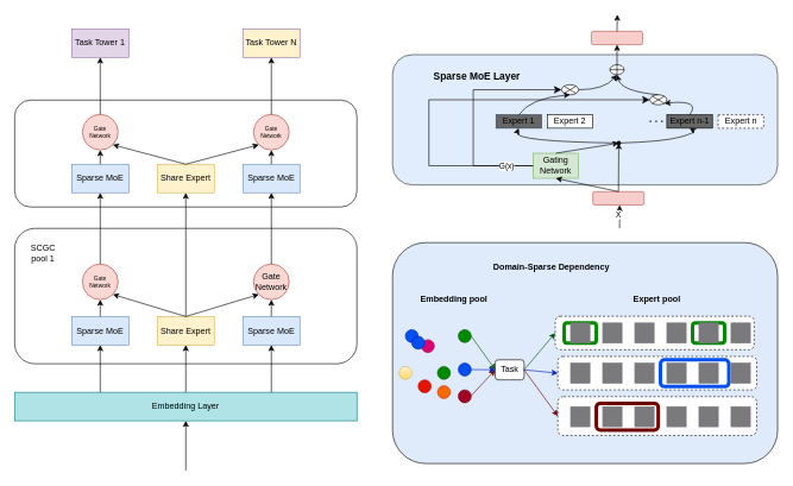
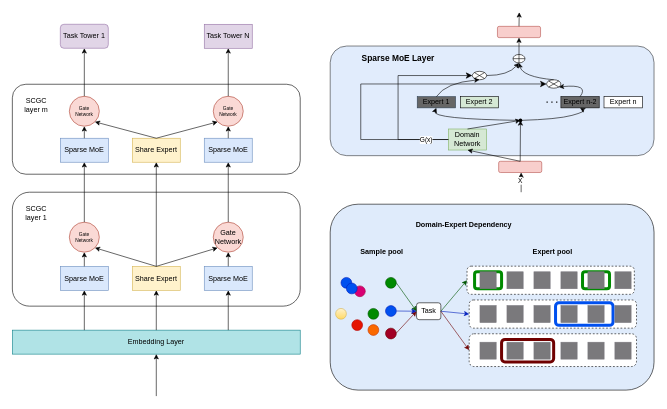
- <mxCell id="21" value="Task Tower 1" style="rounded=0;whiteSpace=wrap;html=1;fillColor=#e1d5e7;strokeColor=#9673a6;" vertex="1" parent="1"><mxGeometry x="100" y="40" width="80" height="40" as="geometry" /></mxCell>
+ <mxCell id="21" value="Task Tower 1" style="whiteSpace=wrap;html=1;fillColor=#e1d5e7;strokeColor=#9673a6;rounded=1;" vertex="1" parent="1"><mxGeometry x="100" y="40" width="80" height="40" as="geometry" /></mxCell>
- <mxCell id="22" value="Task Tower N" style="rounded=0;whiteSpace=wrap;html=1;fillColor=#fff2cc;strokeColor=#9673a6;" vertex="1" parent="1"><mxGeometry x="340" y="40" width="80" height="40" as="geometry" /></mxCell>
+ <mxCell id="22" value="Task Tower N" style="rounded=0;whiteSpace=wrap;html=1;fillColor=#e1d5e7;strokeColor=#9673a6;" vertex="1" parent="1"><mxGeometry x="340" y="40" width="80" height="40" as="geometry" /></mxCell>
- <mxCell id="118" value="&lt;b&gt;&lt;font style=&quot;font-size: 14px;&quot;&gt;Sparse MoE Layer&lt;/font&gt;&lt;/b&gt;" style="text;strokeColor=none;align=center;fillColor=none;html=1;verticalAlign=middle;whiteSpace=wrap;rounded=0;" vertex="1" parent="88"><mxGeometry x="34.598" y="80.315" width="167.42" height="14.062" as="geometry" /></mxCell>
+ <mxCell id="118" value="&lt;b&gt;&lt;font style=&quot;font-size: 14px;&quot;&gt;Sparse MoE Layer&lt;/font&gt;&lt;/b&gt;" style="text;strokeColor=none;align=center;fillColor=none;html=1;verticalAlign=middle;whiteSpace=wrap;rounded=0;" vertex="1" parent="88"><mxGeometry x="29.598" y="70.315" width="167.42" height="14.062" as="geometry" /></mxCell>
- <mxCell id="91" value="Expert 2" style="rounded=0;whiteSpace=wrap;html=1;" vertex="1" parent="88"><mxGeometry x="216.991" y="140.625" width="63.886" height="18.75" as="geometry" /></mxCell>
+ <mxCell id="91" value="Expert 2" style="rounded=0;whiteSpace=wrap;html=1;fillColor=#d5e8d4;" vertex="1" parent="88"><mxGeometry x="216.991" y="140.625" width="63.886" height="18.75" as="geometry" /></mxCell>
- <mxCell id="93" value="Expert n-1" style="rounded=0;whiteSpace=wrap;html=1;fillColor=#666666;" vertex="1" parent="88"><mxGeometry x="384.691" y="140.625" width="63.886" height="18.75" as="geometry" /></mxCell>
+ <mxCell id="93" value="Expert n-2" style="rounded=0;whiteSpace=wrap;html=1;fillColor=#666666;" vertex="1" parent="88"><mxGeometry x="384.691" y="140.625" width="63.886" height="18.75" as="geometry" /></mxCell>
- <mxCell id="94" value="Expert n" style="rounded=0;whiteSpace=wrap;html=1;dashed=1;" vertex="1" parent="88"><mxGeometry x="456.563" y="140.625" width="63.886" height="18.75" as="geometry" /></mxCell>
+ <mxCell id="94" value="Expert n" style="rounded=0;whiteSpace=wrap;html=1;" vertex="1" parent="88"><mxGeometry x="456.563" y="140.625" width="63.886" height="18.75" as="geometry" /></mxCell>
+ <mxCell id="24" value="SCGC&lt;div&gt;layer m&lt;/div&gt;" style="text;strokeColor=none;align=center;fillColor=none;html=1;verticalAlign=middle;whiteSpace=wrap;rounded=0;" vertex="1" parent="1"><mxGeometry x="30" y="160" width="60" height="30" as="geometry" /></mxCell>
- <mxCell id="96" value="Gating Network" style="rounded=0;whiteSpace=wrap;html=1;fillColor=#d5e8d4;strokeColor=#82b366;" vertex="1" parent="88"><mxGeometry x="197.023" y="194.595" width="63.889" height="35.092" as="geometry" /></mxCell>
+ <mxCell id="96" value="Domain Network" style="rounded=0;whiteSpace=wrap;html=1;fillColor=#d5e8d4;strokeColor=#82b366;" vertex="1" parent="88"><mxGeometry x="197.023" y="194.595" width="63.889" height="35.092" as="geometry" /></mxCell>
- <mxCell id="23" value="SCGC&lt;div&gt;pool 1&lt;/div&gt;" style="text;strokeColor=none;align=center;fillColor=none;html=1;verticalAlign=middle;whiteSpace=wrap;rounded=0;" vertex="1" parent="1"><mxGeometry x="30" y="340" width="60" height="30" as="geometry" /></mxCell>
+ <mxCell id="23" value="SCGC&lt;div&gt;layer 1&lt;/div&gt;" style="text;strokeColor=none;align=center;fillColor=none;html=1;verticalAlign=middle;whiteSpace=wrap;rounded=0;" vertex="1" parent="1"><mxGeometry x="30" y="340" width="60" height="30" as="geometry" /></mxCell>
- <mxCell id="87" value="&lt;b&gt;Domain-Sparse Dependency&lt;/b&gt;" style="text;strokeColor=none;align=center;fillColor=none;html=1;verticalAlign=middle;whiteSpace=wrap;rounded=0;" vertex="1" parent="36"><mxGeometry x="100" y="20" width="246.49" height="30" as="geometry" /></mxCell>
+ <mxCell id="87" value="&lt;b&gt;Domain-Expert Dependency&lt;/b&gt;" style="text;strokeColor=none;align=center;fillColor=none;html=1;verticalAlign=middle;whiteSpace=wrap;rounded=0;" vertex="1" parent="36"><mxGeometry x="100" y="20" width="246.49" height="30" as="geometry" /></mxCell>
- <mxCell id="86" value="&lt;b&gt;Embedding pool&amp;nbsp;&lt;/b&gt;" style="text;strokeColor=none;align=center;fillColor=none;html=1;verticalAlign=middle;whiteSpace=wrap;rounded=0;" vertex="1" parent="38"><mxGeometry x="15.75" width="126" height="28.182" as="geometry" /></mxCell>
+ <mxCell id="86" value="&lt;b&gt;Sample pool&amp;nbsp;&lt;/b&gt;" style="text;strokeColor=none;align=center;fillColor=none;html=1;verticalAlign=middle;whiteSpace=wrap;rounded=0;" vertex="1" parent="38"><mxGeometry x="15.75" width="126" height="28.182" as="geometry" /></mxCell>
